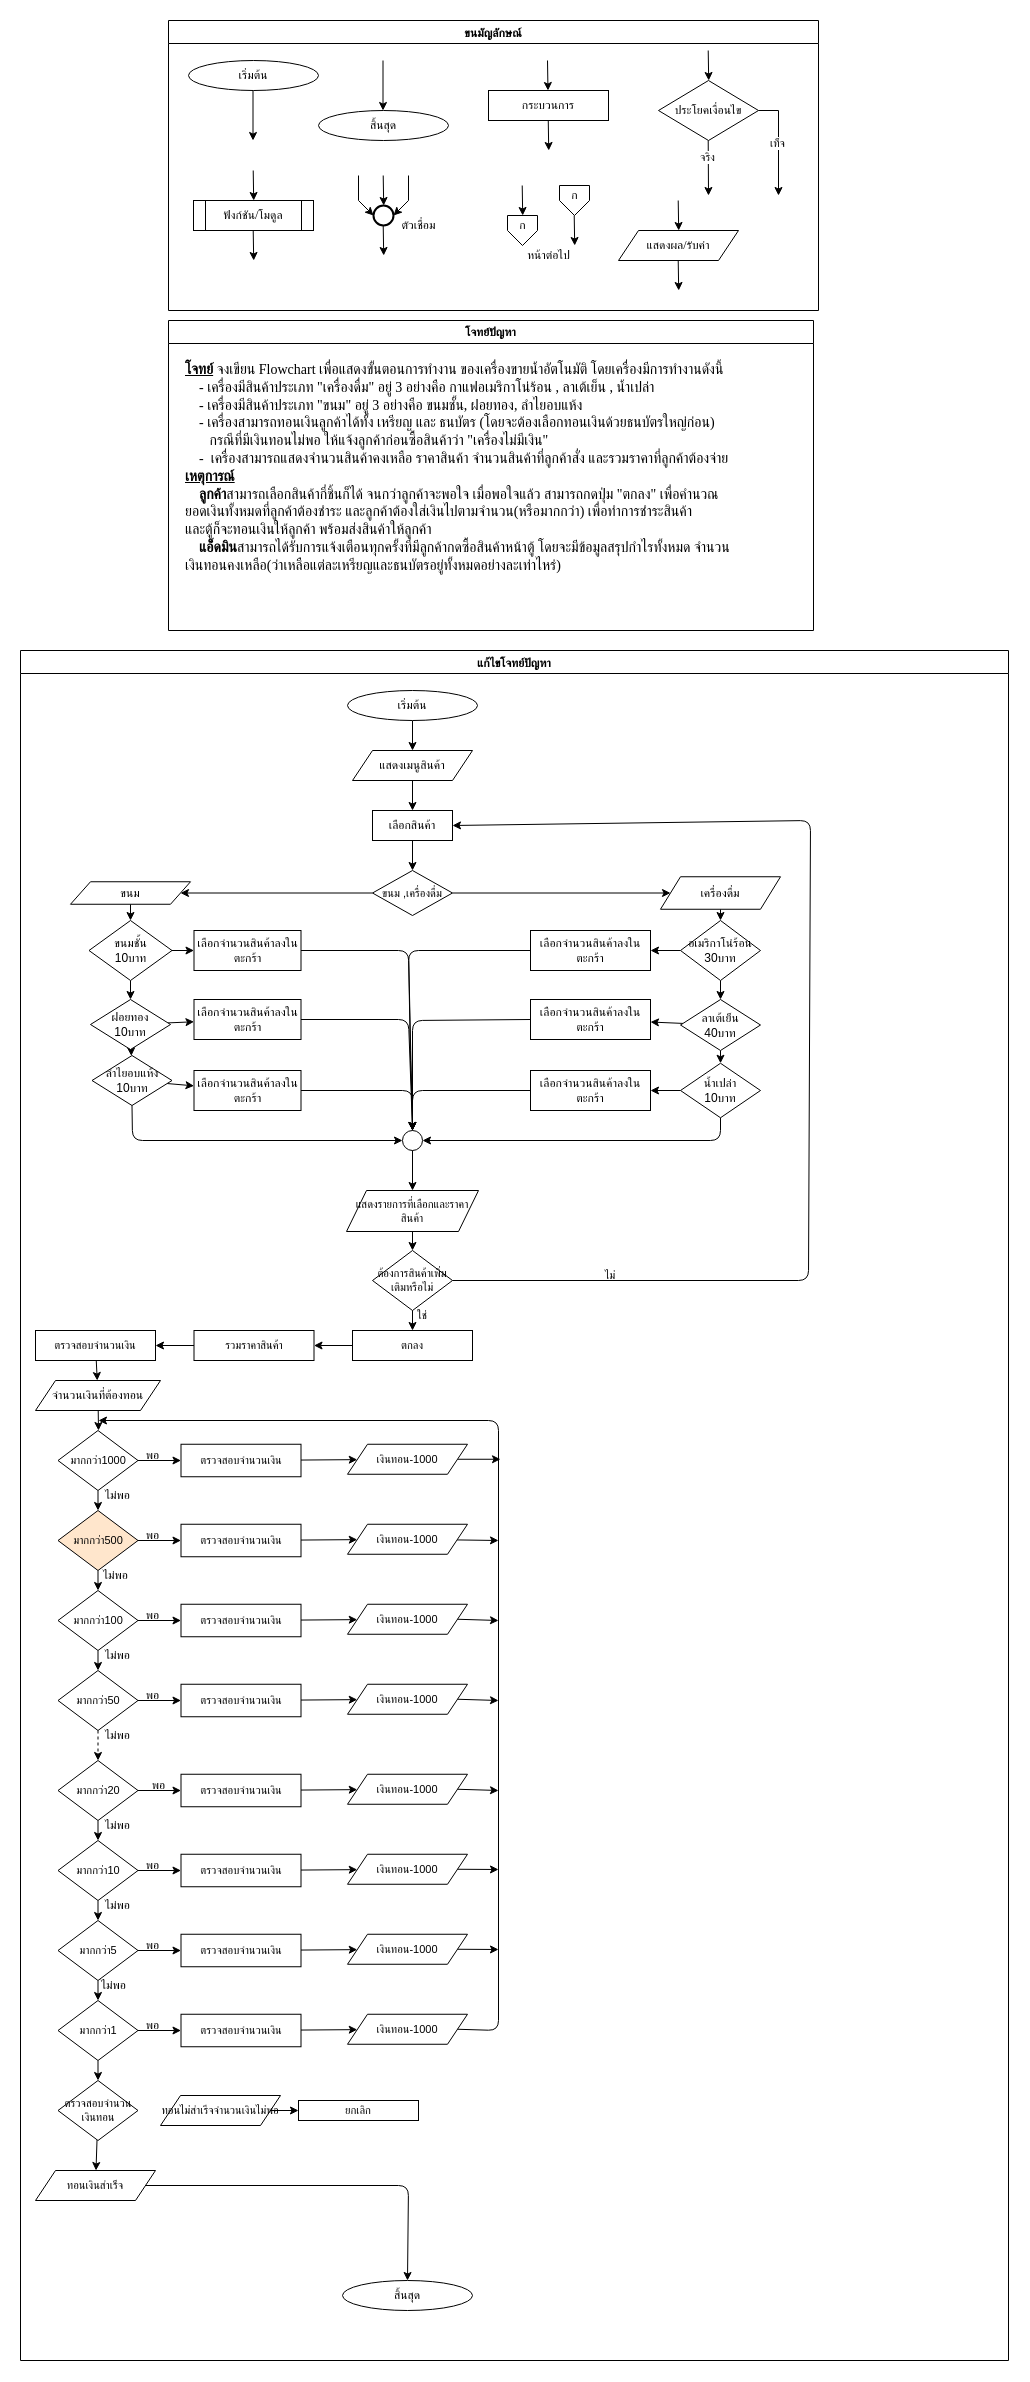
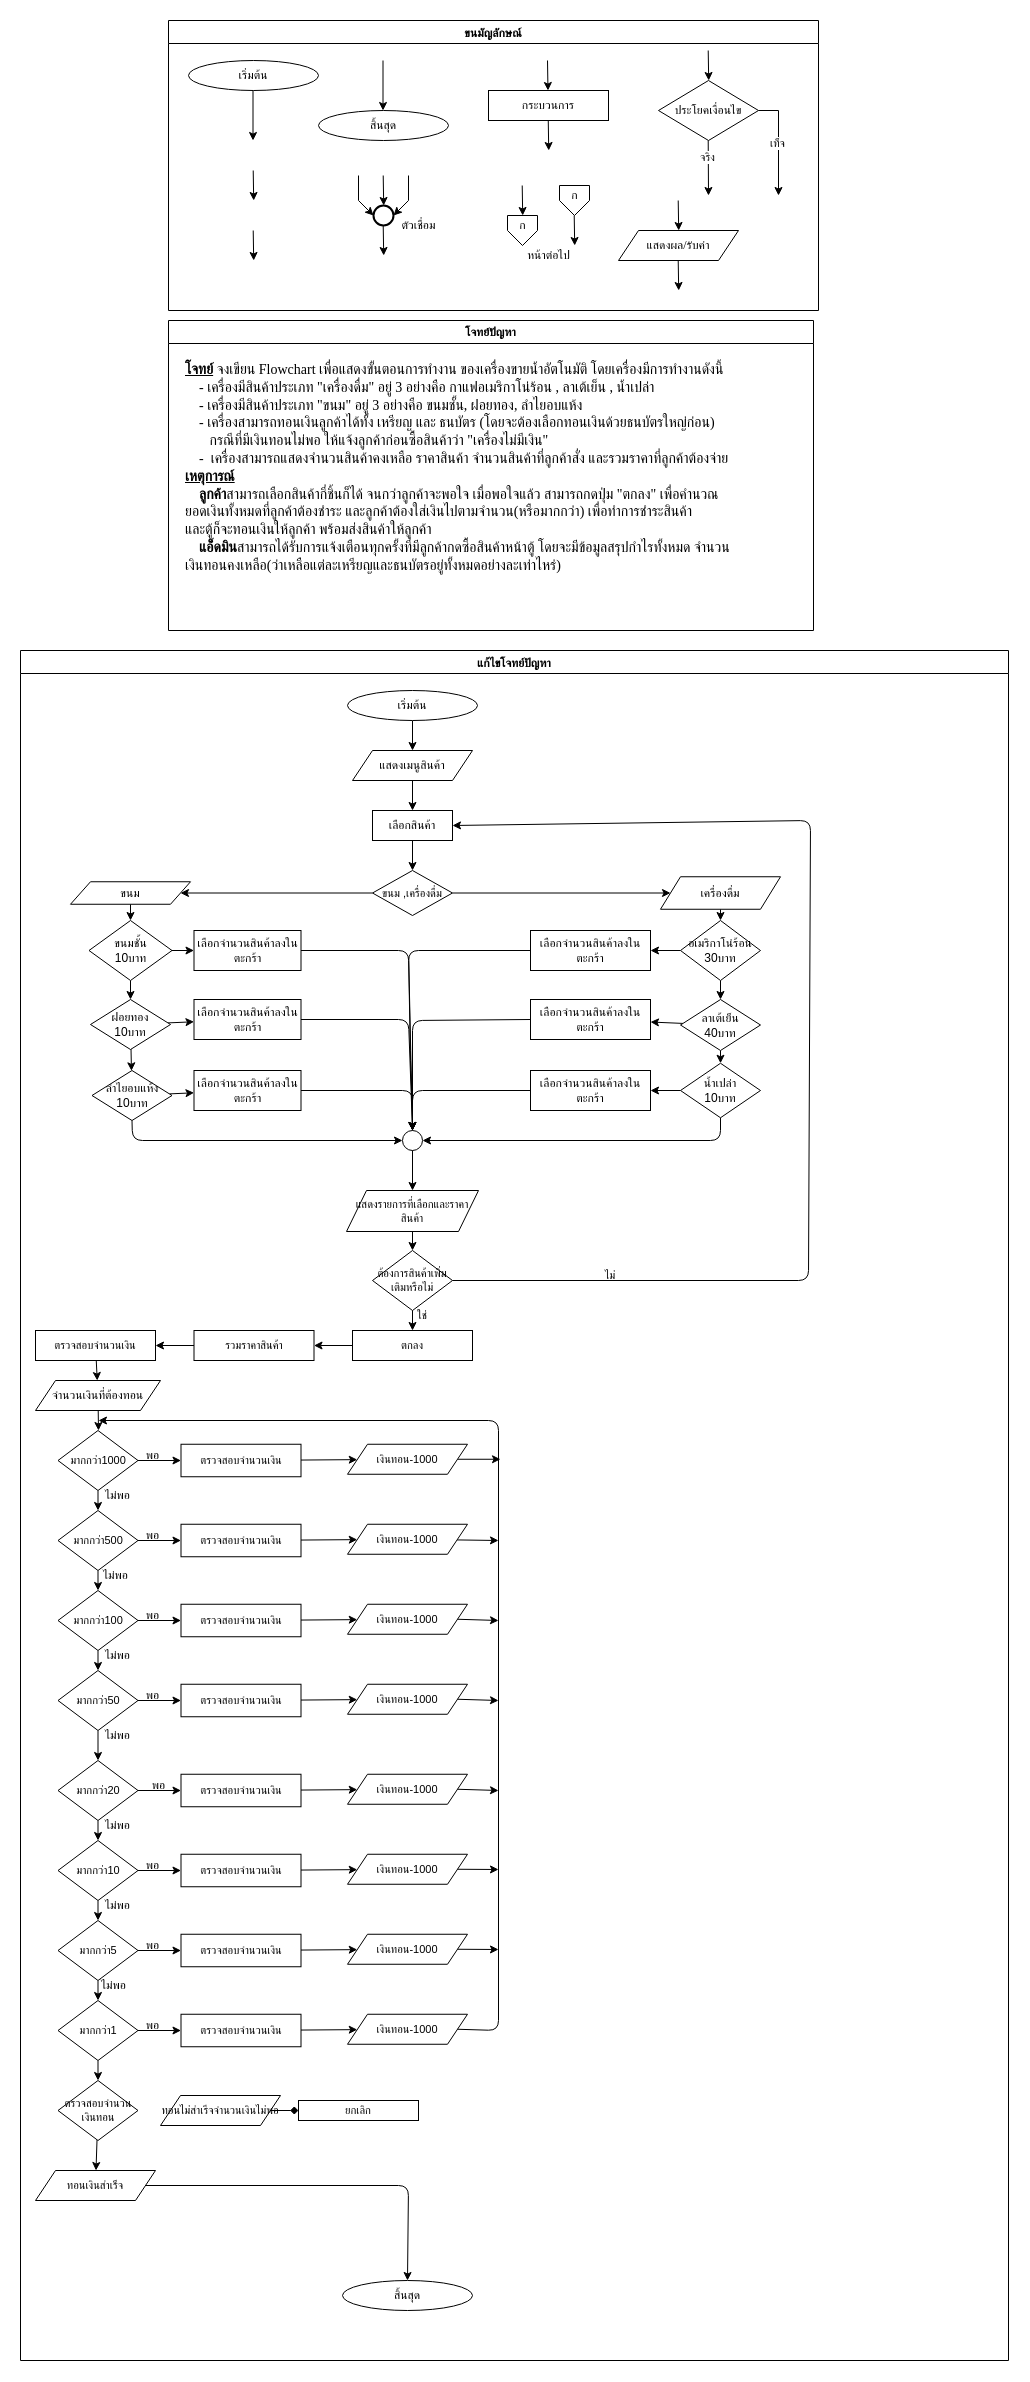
- <mxCell id="16" value="&lt;font data-font-src=&quot;https://fonts.googleapis.com/css?family=Sarabun&quot; face=&quot;Sarabun&quot;&gt;ฟังก์ชัน/โมดูล&lt;/font&gt;" style="shape=process;whiteSpace=wrap;html=1;backgroundOutline=1;" parent="2" vertex="1"><mxGeometry x="25" y="180" width="120" height="30" as="geometry" /></mxCell>
- <mxCell id="57" value="ลำไยอบแห้ง&lt;br&gt;10บาท" style="rhombus;whiteSpace=wrap;html=1;rounded=0;" parent="35" vertex="1"><mxGeometry x="71.5" y="405" width="80" height="50" as="geometry" /></mxCell>
+ <mxCell id="57" value="ลำไยอบแห้ง&lt;br&gt;10บาท" style="rhombus;whiteSpace=wrap;html=1;rounded=0;" parent="35" vertex="1"><mxGeometry x="71.5" y="420" width="80" height="50" as="geometry" /></mxCell>
- <mxCell id="97" value="มากกว่า500" style="rhombus;whiteSpace=wrap;html=1;fontSize=11;rounded=0;fillColor=#ffe6cc;" vertex="1" parent="35"><mxGeometry x="37.5" y="860" width="80" height="60" as="geometry" /></mxCell>
+ <mxCell id="97" value="มากกว่า500" style="rhombus;whiteSpace=wrap;html=1;fontSize=11;rounded=0;" vertex="1" parent="35"><mxGeometry x="37.5" y="860" width="80" height="60" as="geometry" /></mxCell>
- <mxCell id="100" value="" style="edgeStyle=none;html=1;entryX=0.5;entryY=0;entryDx=0;entryDy=0;dashed=1;" edge="1" parent="35" source="101" target="103"><mxGeometry relative="1" as="geometry" /></mxCell>
+ <mxCell id="100" value="" style="edgeStyle=none;html=1;entryX=0.5;entryY=0;entryDx=0;entryDy=0;" edge="1" parent="35" source="101" target="103"><mxGeometry relative="1" as="geometry" /></mxCell>
- <mxCell id="118" value="" style="edgeStyle=none;html=1;" edge="1" parent="35" source="119" target="160"><mxGeometry relative="1" as="geometry" /></mxCell>
+ <mxCell id="118" value="" style="edgeStyle=none;html=1;endArrow=diamond;" edge="1" parent="35" source="119" target="160"><mxGeometry relative="1" as="geometry" /></mxCell>
